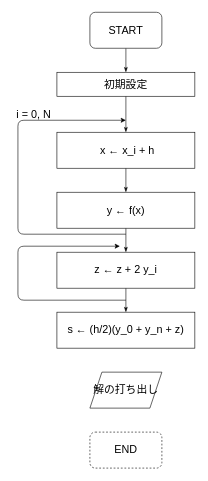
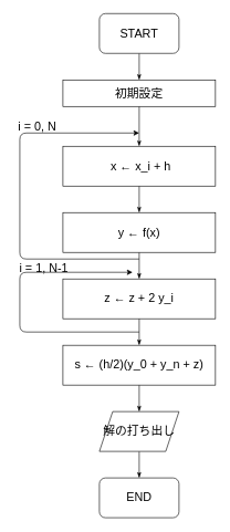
+ <mxCell id="20" value="i = 1, N-1" style="text;html=1;align=center;verticalAlign=middle;resizable=0;points=[];autosize=1;fontSize=18;" vertex="1" parent="1"><mxGeometry x="20" y="390" width="90" height="30" as="geometry" /></mxCell>
+ <mxCell id="13" value="" style="edgeStyle=orthogonalEdgeStyle;rounded=0;orthogonalLoop=1;jettySize=auto;html=1;startArrow=none;startFill=0;endArrow=classicThin;endFill=1;strokeWidth=1;fillColor=#A6DBFF;fontSize=18;" edge="1" parent="1" source="14" target="16"><mxGeometry relative="1" as="geometry" /></mxCell>
+ <mxCell id="15" value="" style="edgeStyle=orthogonalEdgeStyle;rounded=0;orthogonalLoop=1;jettySize=auto;html=1;startArrow=none;startFill=0;endArrow=classicThin;endFill=1;strokeWidth=1;fillColor=#A6DBFF;fontSize=18;" edge="1" parent="1" source="16" target="2"><mxGeometry relative="1" as="geometry" /></mxCell>
- <mxCell id="2" value="END" style="rounded=1;whiteSpace=wrap;html=1;fontSize=18;dashed=1;" vertex="1" parent="1"><mxGeometry x="149" y="720" width="120" height="60" as="geometry" /></mxCell>
+ <mxCell id="2" value="END" style="rounded=1;whiteSpace=wrap;html=1;fontSize=18;" vertex="1" parent="1"><mxGeometry x="149" y="720" width="120" height="60" as="geometry" /></mxCell>
